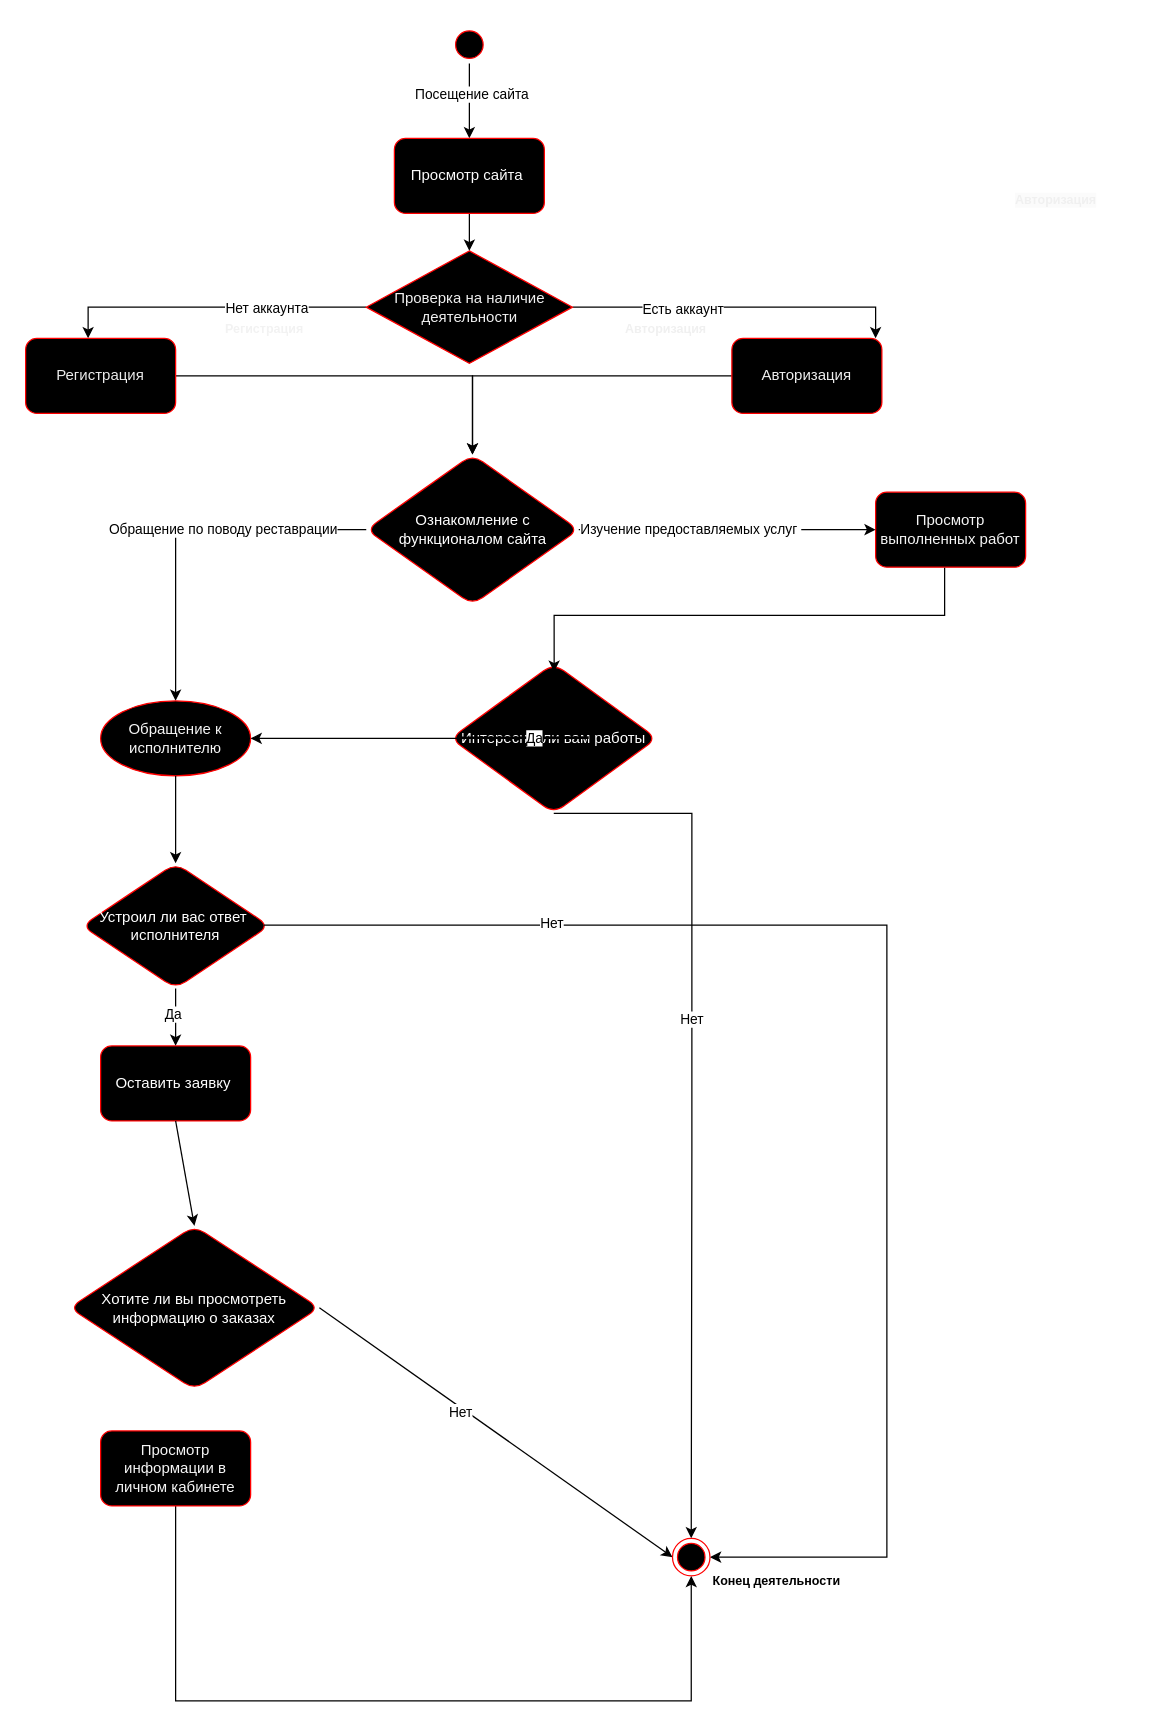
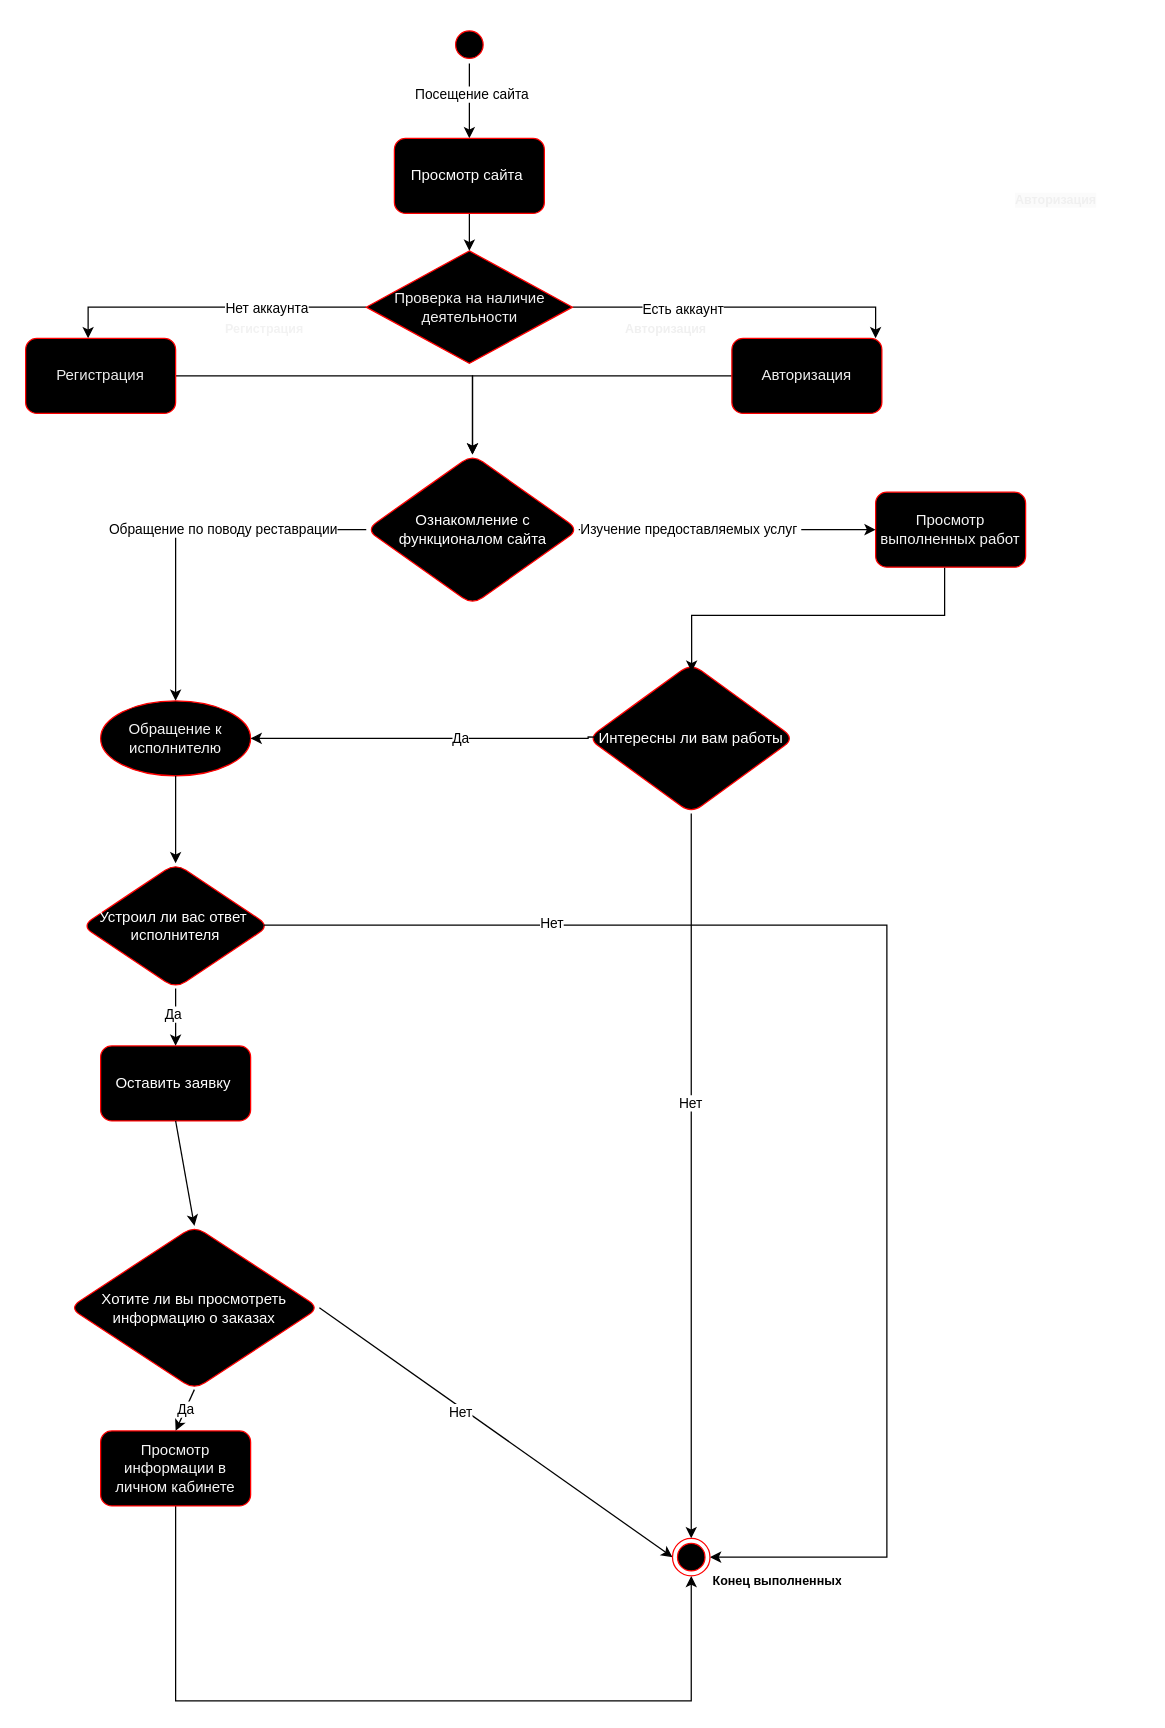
- <mxCell id="30" value="&lt;font color=&quot;#ffffff&quot;&gt;Интересны ли вам работы&lt;/font&gt;" style="rhombus;whiteSpace=wrap;html=1;fillColor=#000000;strokeColor=#ff0000;rounded=1;" parent="1" vertex="1"><mxGeometry x="360" y="530" width="165" height="120" as="geometry" /></mxCell>
+ <mxCell id="30" value="&lt;font color=&quot;#ffffff&quot;&gt;Интересны ли вам работы&lt;/font&gt;" style="rhombus;whiteSpace=wrap;html=1;fillColor=#000000;strokeColor=#ff0000;rounded=1;" parent="1" vertex="1"><mxGeometry x="470" y="530" width="165" height="120" as="geometry" /></mxCell>
+ <mxCell id="44" value="" style="endArrow=classic;html=1;rounded=0;exitX=0.5;exitY=1;exitDx=0;exitDy=0;entryX=0.5;entryY=0;entryDx=0;entryDy=0;" parent="1" source="42" target="29" edge="1"><mxGeometry width="50" height="50" relative="1" as="geometry"><mxPoint x="120" y="1150" as="sourcePoint" /><mxPoint x="270" y="1150" as="targetPoint" /></mxGeometry></mxCell>
+ <mxCell id="45" value="Да" style="edgeLabel;html=1;align=center;verticalAlign=middle;resizable=0;points=[];" parent="44" vertex="1" connectable="0"><mxGeometry x="-0.083" y="-1" relative="1" as="geometry"><mxPoint as="offset" /></mxGeometry></mxCell>
- <mxCell id="46" value="&lt;h1&gt;&lt;font style=&quot;font-size: 10px;&quot;&gt;Конец деятельности&lt;/font&gt;&lt;/h1&gt;" style="text;html=1;strokeColor=none;fillColor=none;spacing=5;spacingTop=-20;whiteSpace=wrap;overflow=hidden;rounded=0;" parent="1" vertex="1"><mxGeometry x="565" y="1240" width="135" height="35" as="geometry" /></mxCell>
+ <mxCell id="46" value="&lt;h1&gt;&lt;font style=&quot;font-size: 10px;&quot;&gt;Конец выполненных&lt;/font&gt;&lt;/h1&gt;" style="text;html=1;strokeColor=none;fillColor=none;spacing=5;spacingTop=-20;whiteSpace=wrap;overflow=hidden;rounded=0;" parent="1" vertex="1"><mxGeometry x="565" y="1240" width="135" height="35" as="geometry" /></mxCell>
